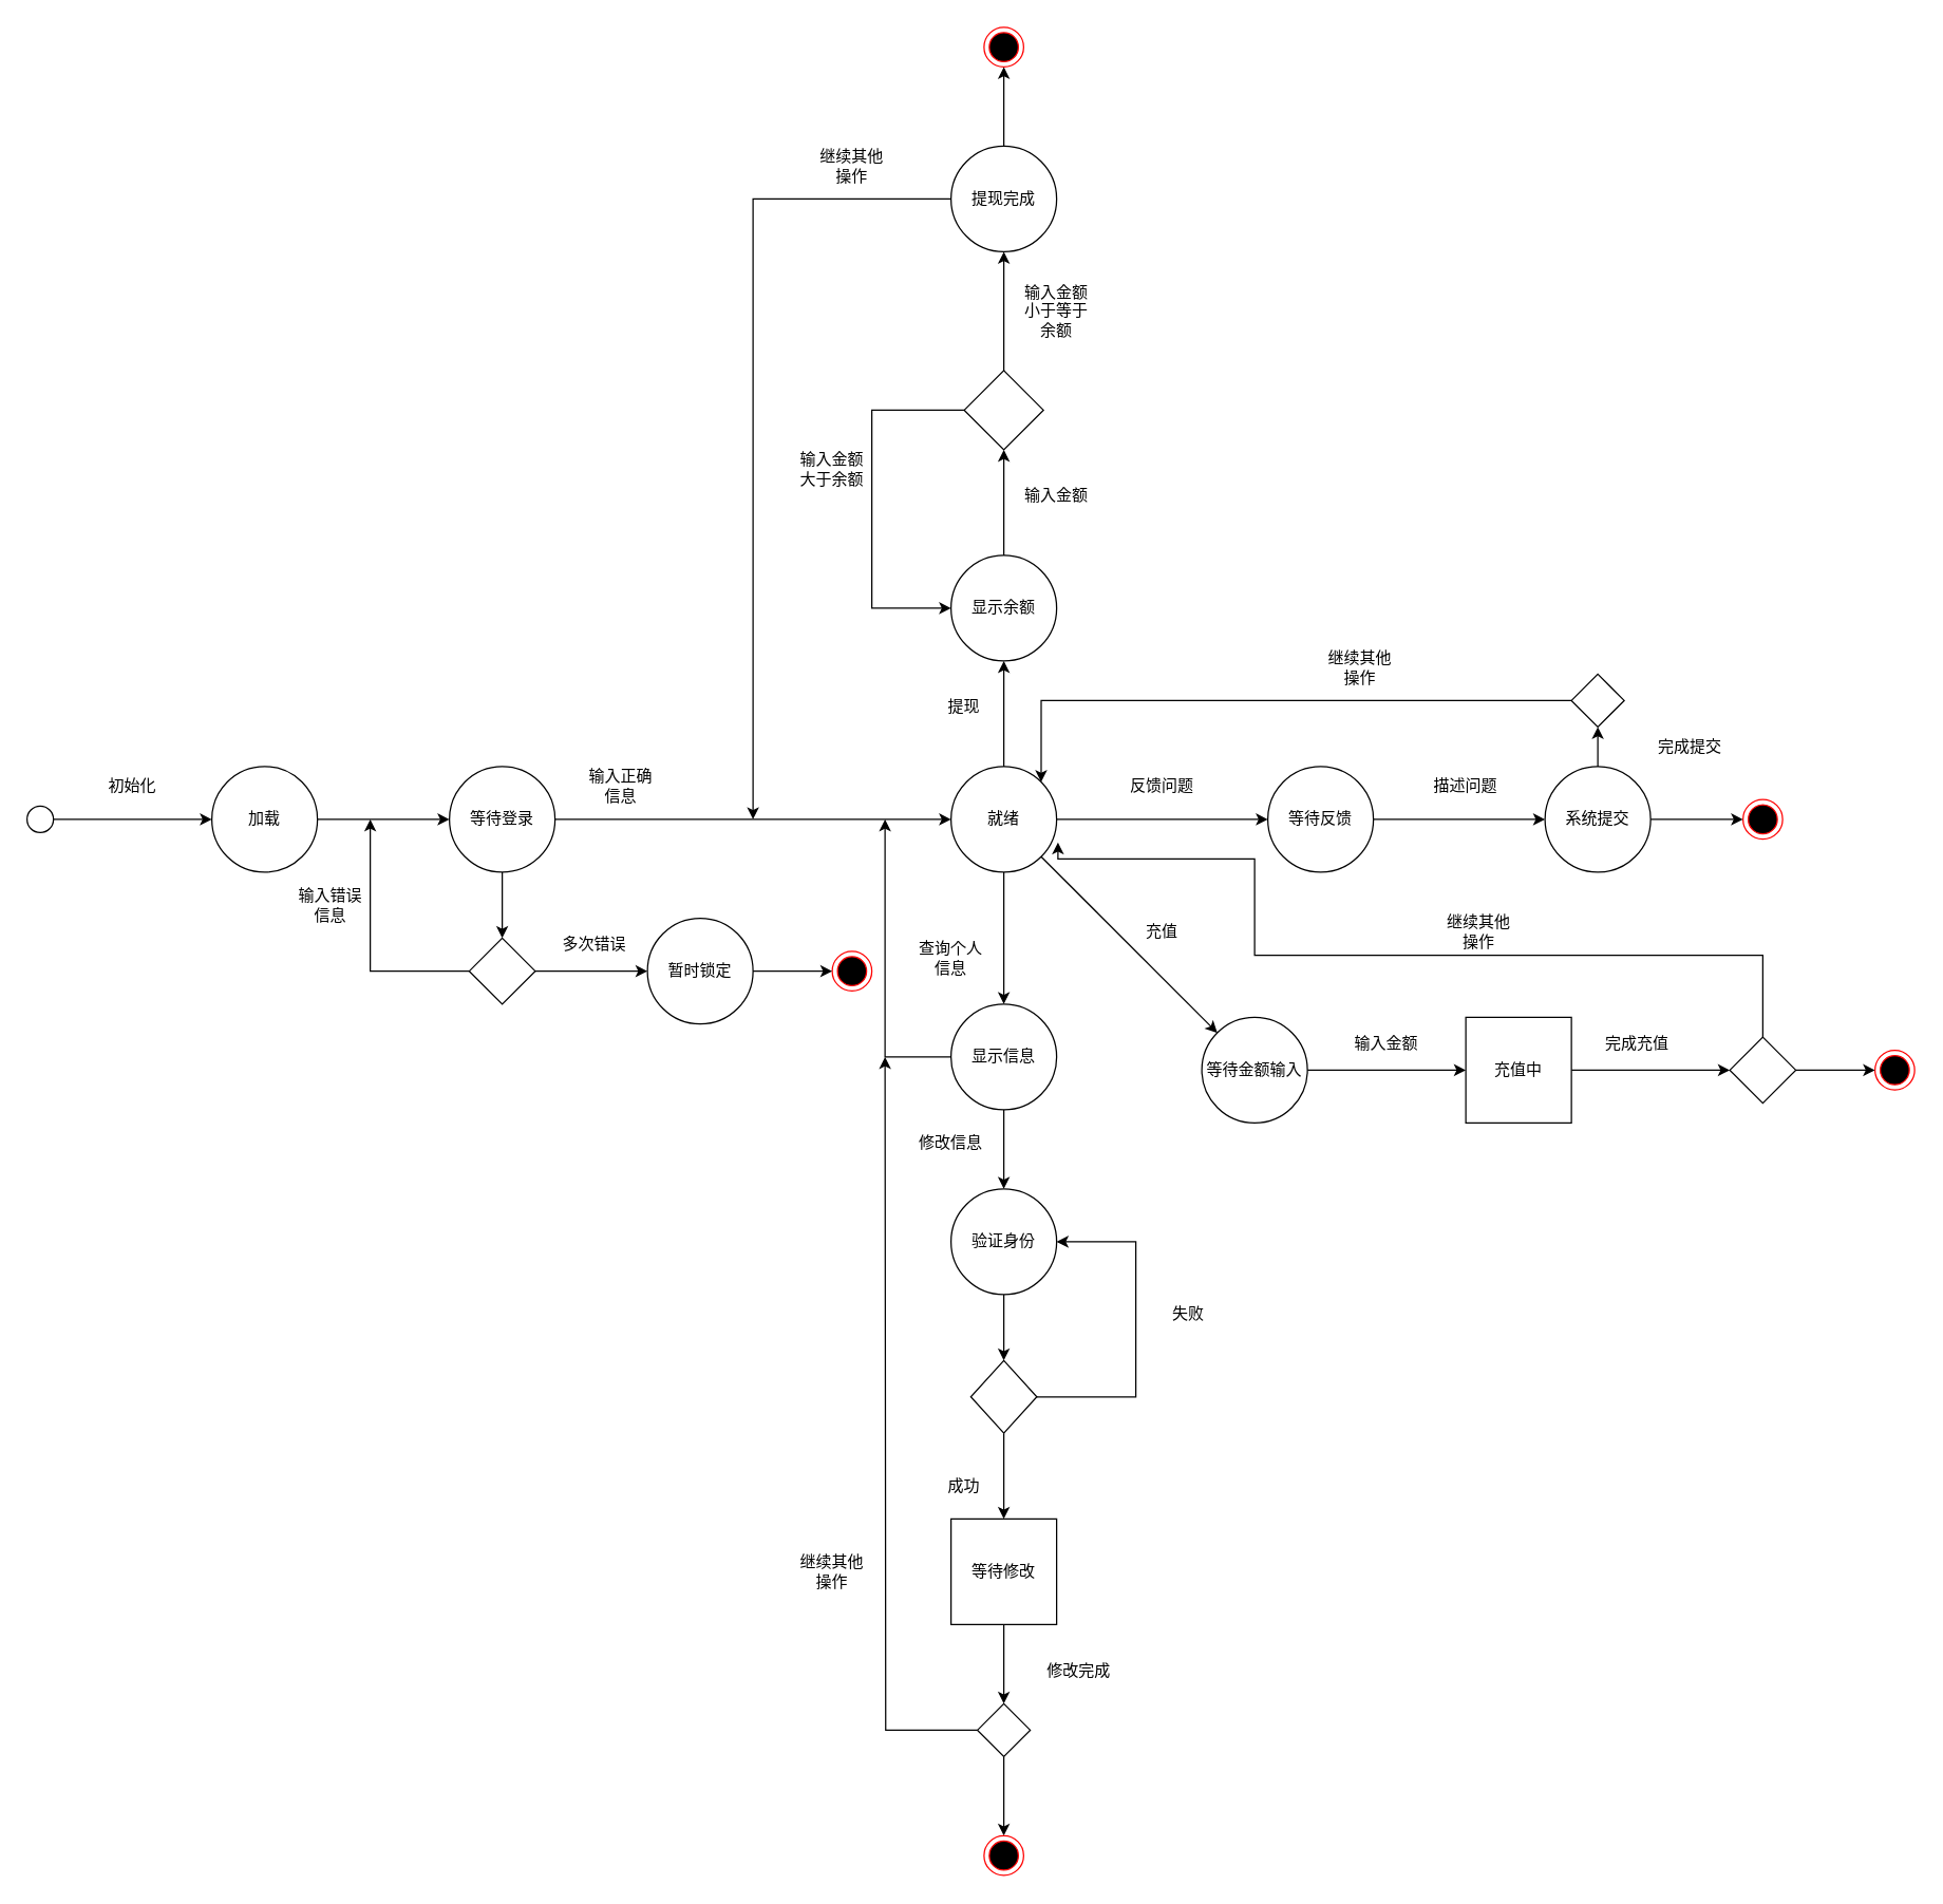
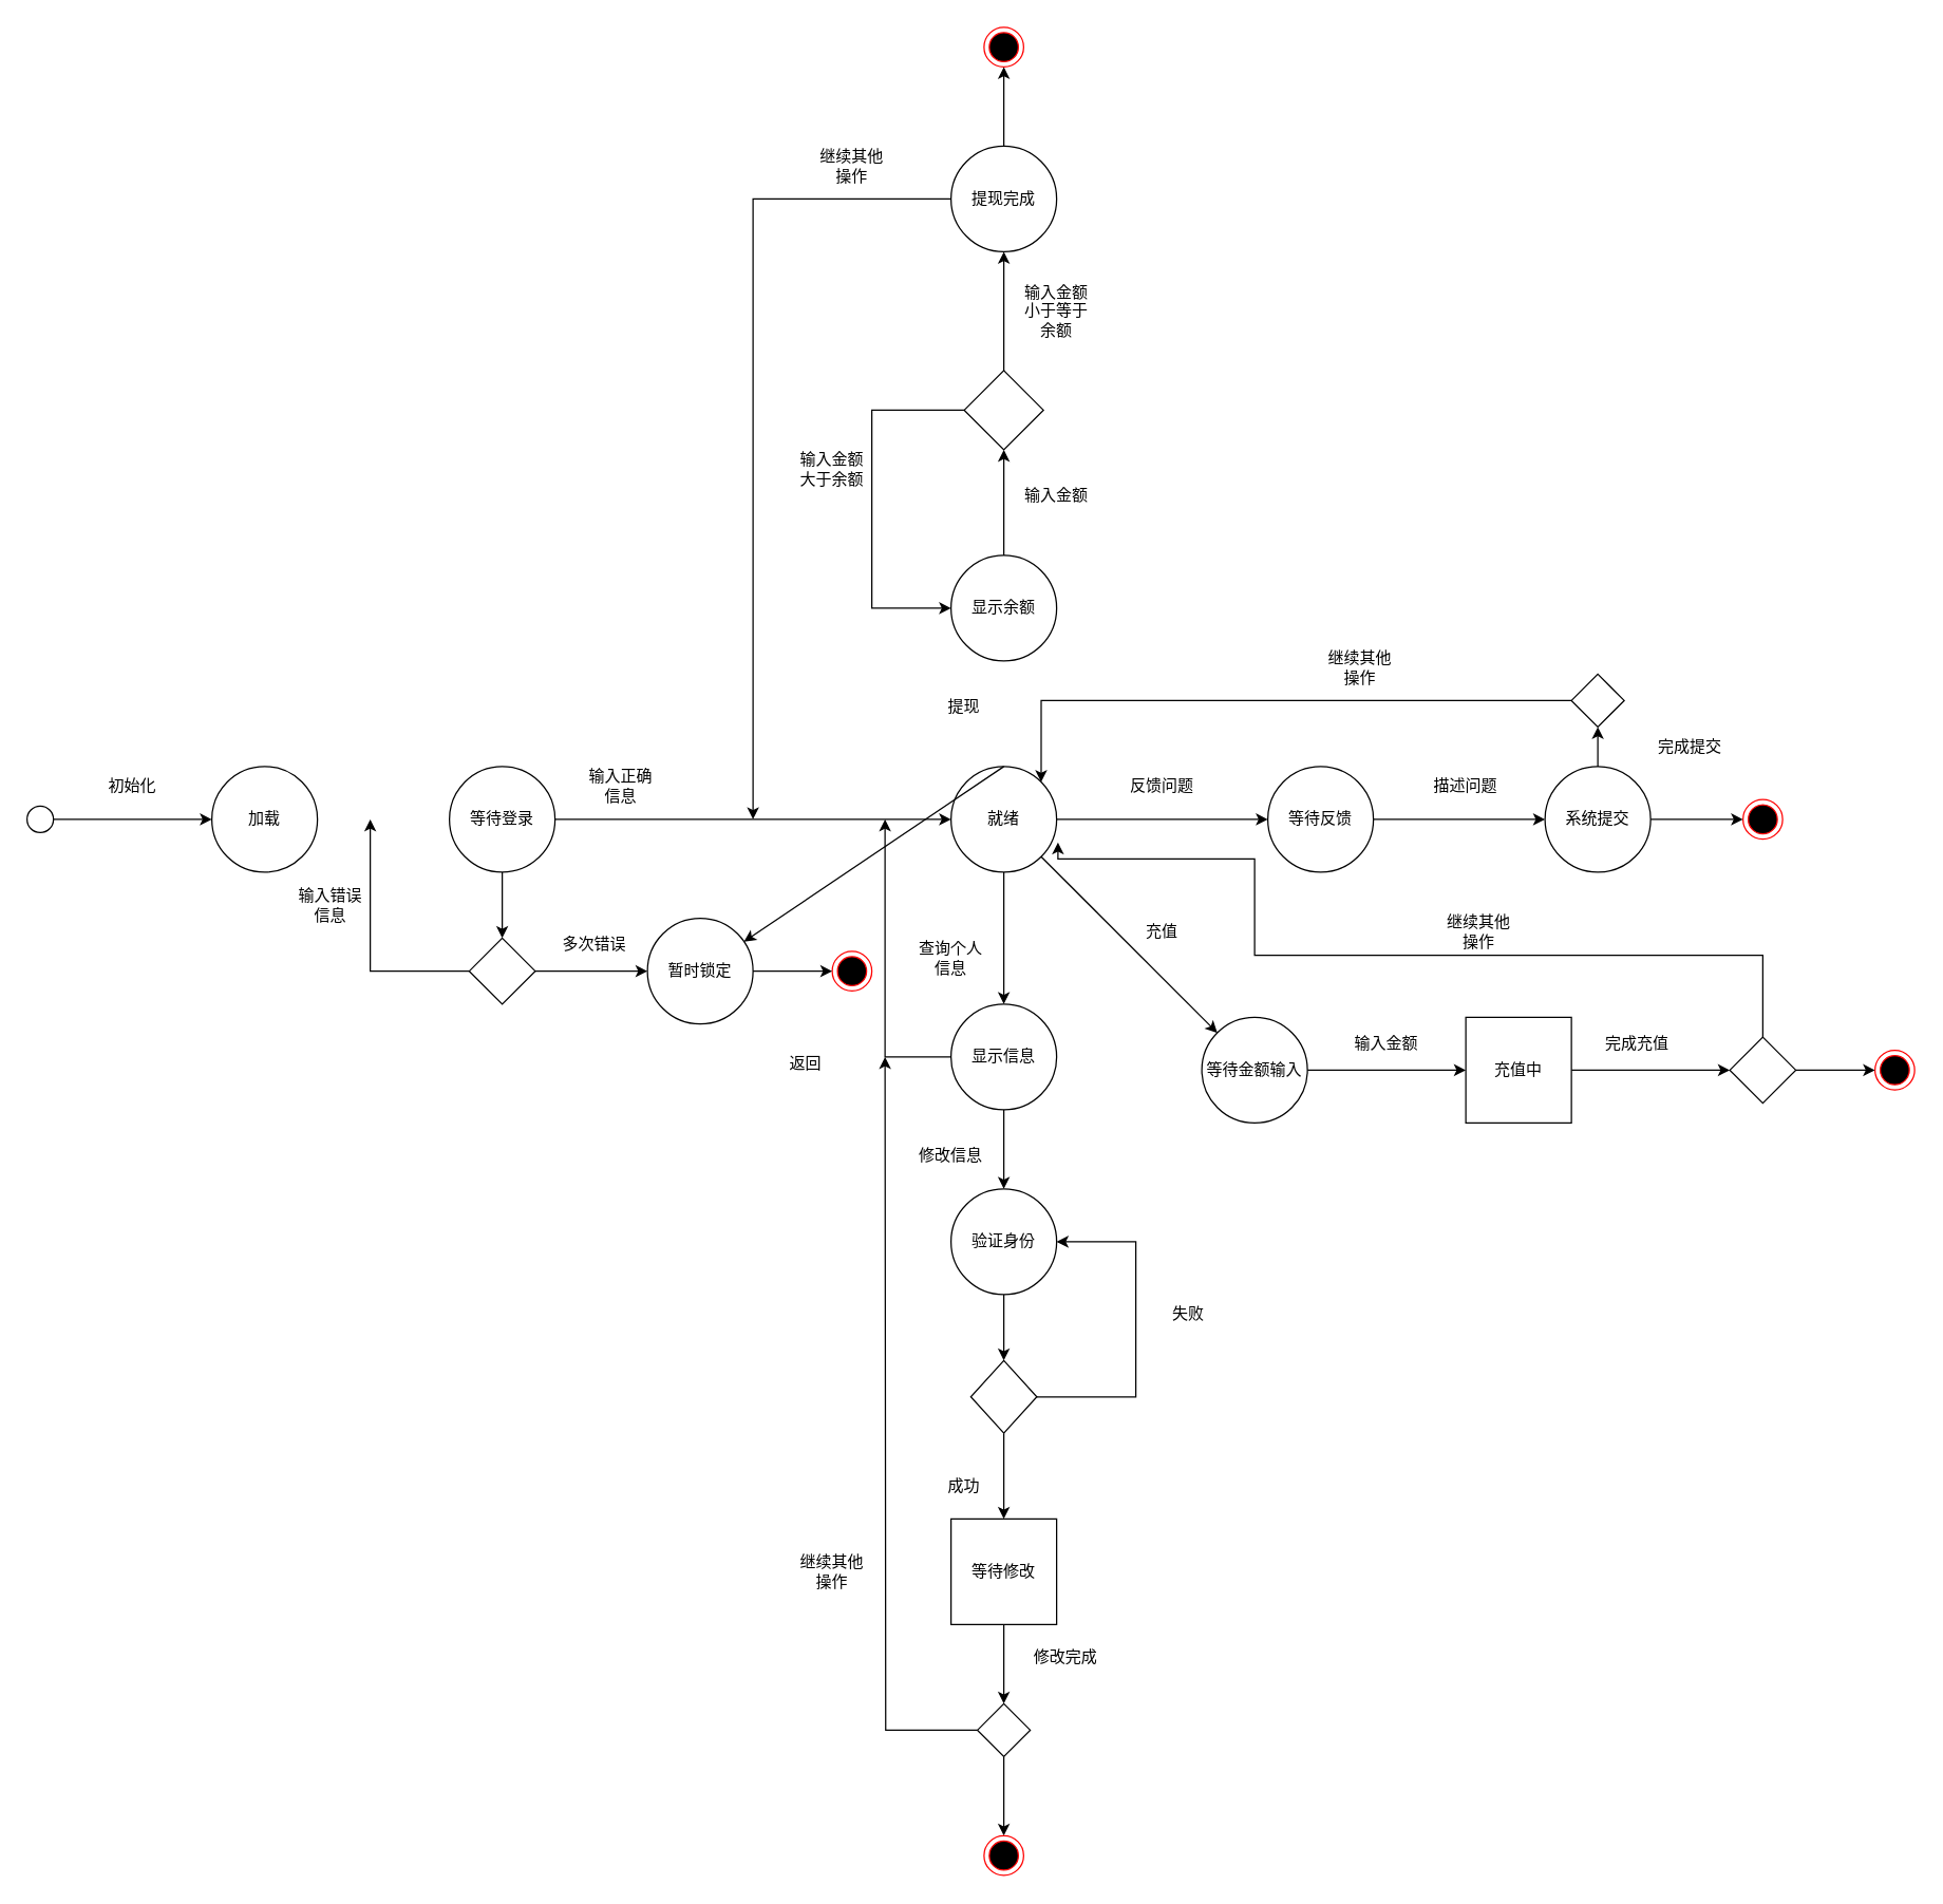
- <mxCell id="32" value="" style="endArrow=classic;html=1;rounded=0;exitX=0.5;exitY=0;exitDx=0;exitDy=0;entryX=0.5;entryY=1;entryDx=0;entryDy=0;" edge="1" parent="1" source="5" target="11"><mxGeometry width="50" height="50" relative="1" as="geometry"><mxPoint x="800" y="430" as="sourcePoint" /><mxPoint x="850" y="380" as="targetPoint" /></mxGeometry></mxCell>
+ <mxCell id="32" value="" style="endArrow=classic;html=1;rounded=0;exitX=0.5;exitY=0;exitDx=0;exitDy=0;" edge="1" parent="1" source="5" target="22"><mxGeometry width="50" height="50" relative="1" as="geometry"><mxPoint x="800" y="430" as="sourcePoint" /><mxPoint x="850" y="380" as="targetPoint" /></mxGeometry></mxCell>
- <mxCell id="14" value="" style="endArrow=classic;html=1;rounded=0;exitX=1;exitY=0.5;exitDx=0;exitDy=0;entryX=0;entryY=0.5;entryDx=0;entryDy=0;" edge="1" parent="1" source="3" target="4"><mxGeometry width="50" height="50" relative="1" as="geometry"><mxPoint x="260" y="650" as="sourcePoint" /><mxPoint x="310" y="600" as="targetPoint" /></mxGeometry></mxCell>
+ <mxCell id="47" value="返回" style="text;html=1;strokeColor=none;fillColor=none;align=center;verticalAlign=middle;whiteSpace=wrap;rounded=0;" vertex="1" parent="1"><mxGeometry x="580" y="790" width="60" height="30" as="geometry" /></mxCell>
- <mxCell id="50" value="修改信息" style="text;html=1;strokeColor=none;fillColor=none;align=center;verticalAlign=middle;whiteSpace=wrap;rounded=0;" vertex="1" parent="1"><mxGeometry x="690" y="850" width="60" height="30" as="geometry" /></mxCell>
+ <mxCell id="50" value="修改信息" style="text;html=1;strokeColor=none;fillColor=none;align=center;verticalAlign=middle;whiteSpace=wrap;rounded=0;" vertex="1" parent="1"><mxGeometry x="690" y="860" width="60" height="30" as="geometry" /></mxCell>
- <mxCell id="63" value="修改完成" style="text;html=1;strokeColor=none;fillColor=none;align=center;verticalAlign=middle;whiteSpace=wrap;rounded=0;" vertex="1" parent="1"><mxGeometry x="787" y="1250" width="60" height="30" as="geometry" /></mxCell>
+ <mxCell id="63" value="修改完成" style="text;html=1;strokeColor=none;fillColor=none;align=center;verticalAlign=middle;whiteSpace=wrap;rounded=0;" vertex="1" parent="1"><mxGeometry x="777" y="1240" width="60" height="30" as="geometry" /></mxCell>
